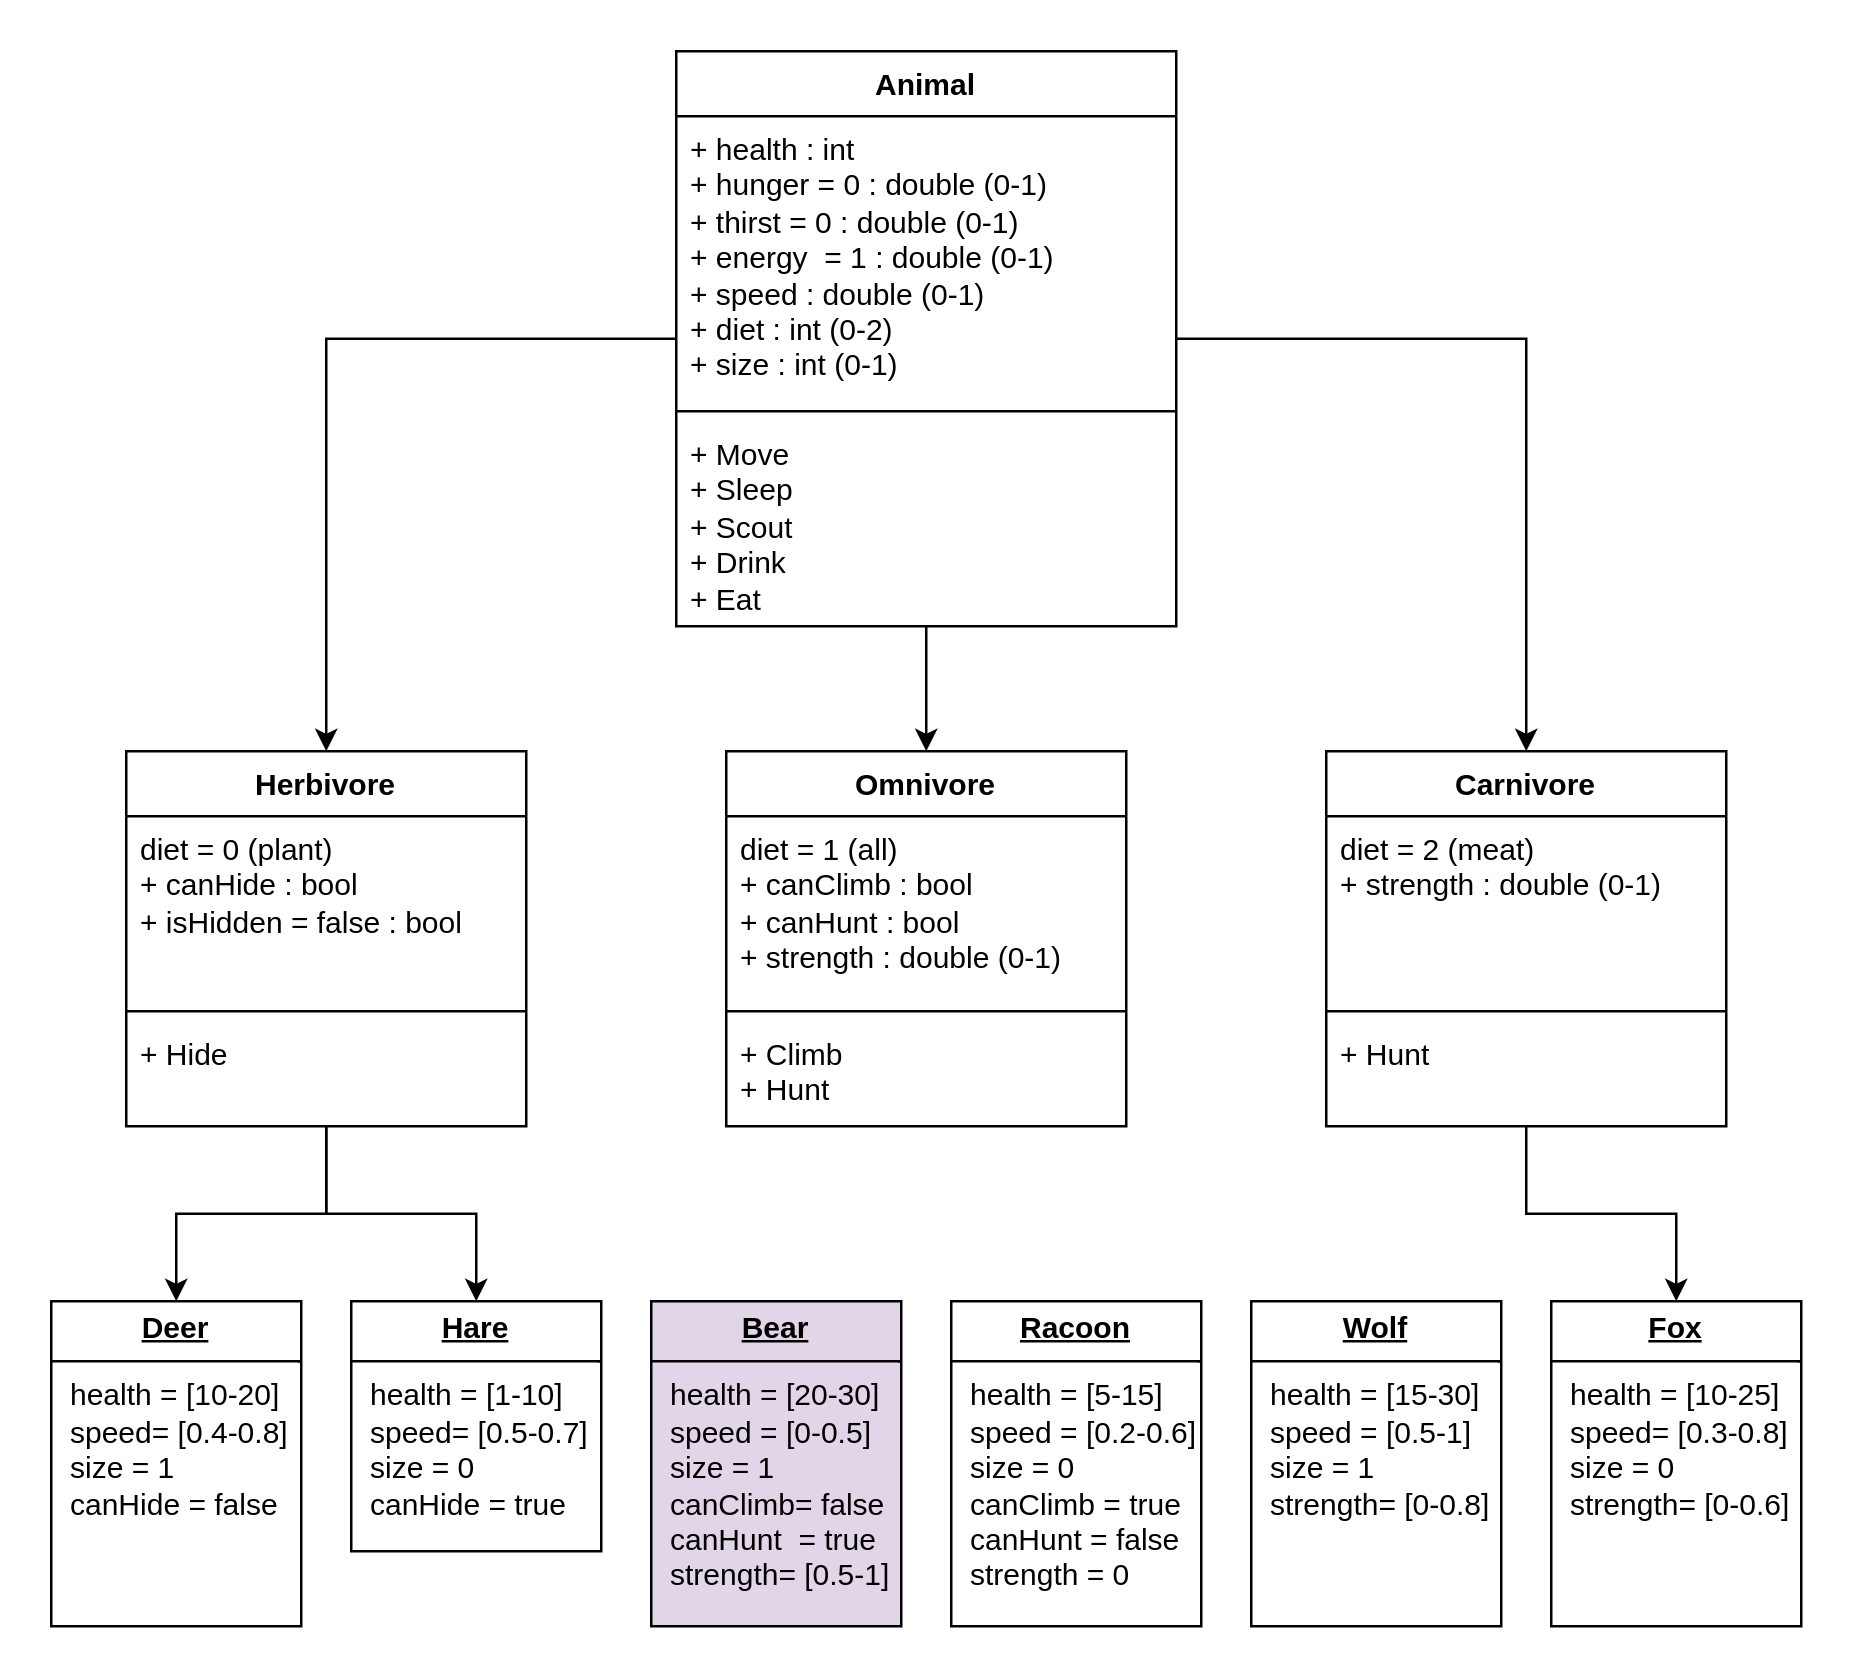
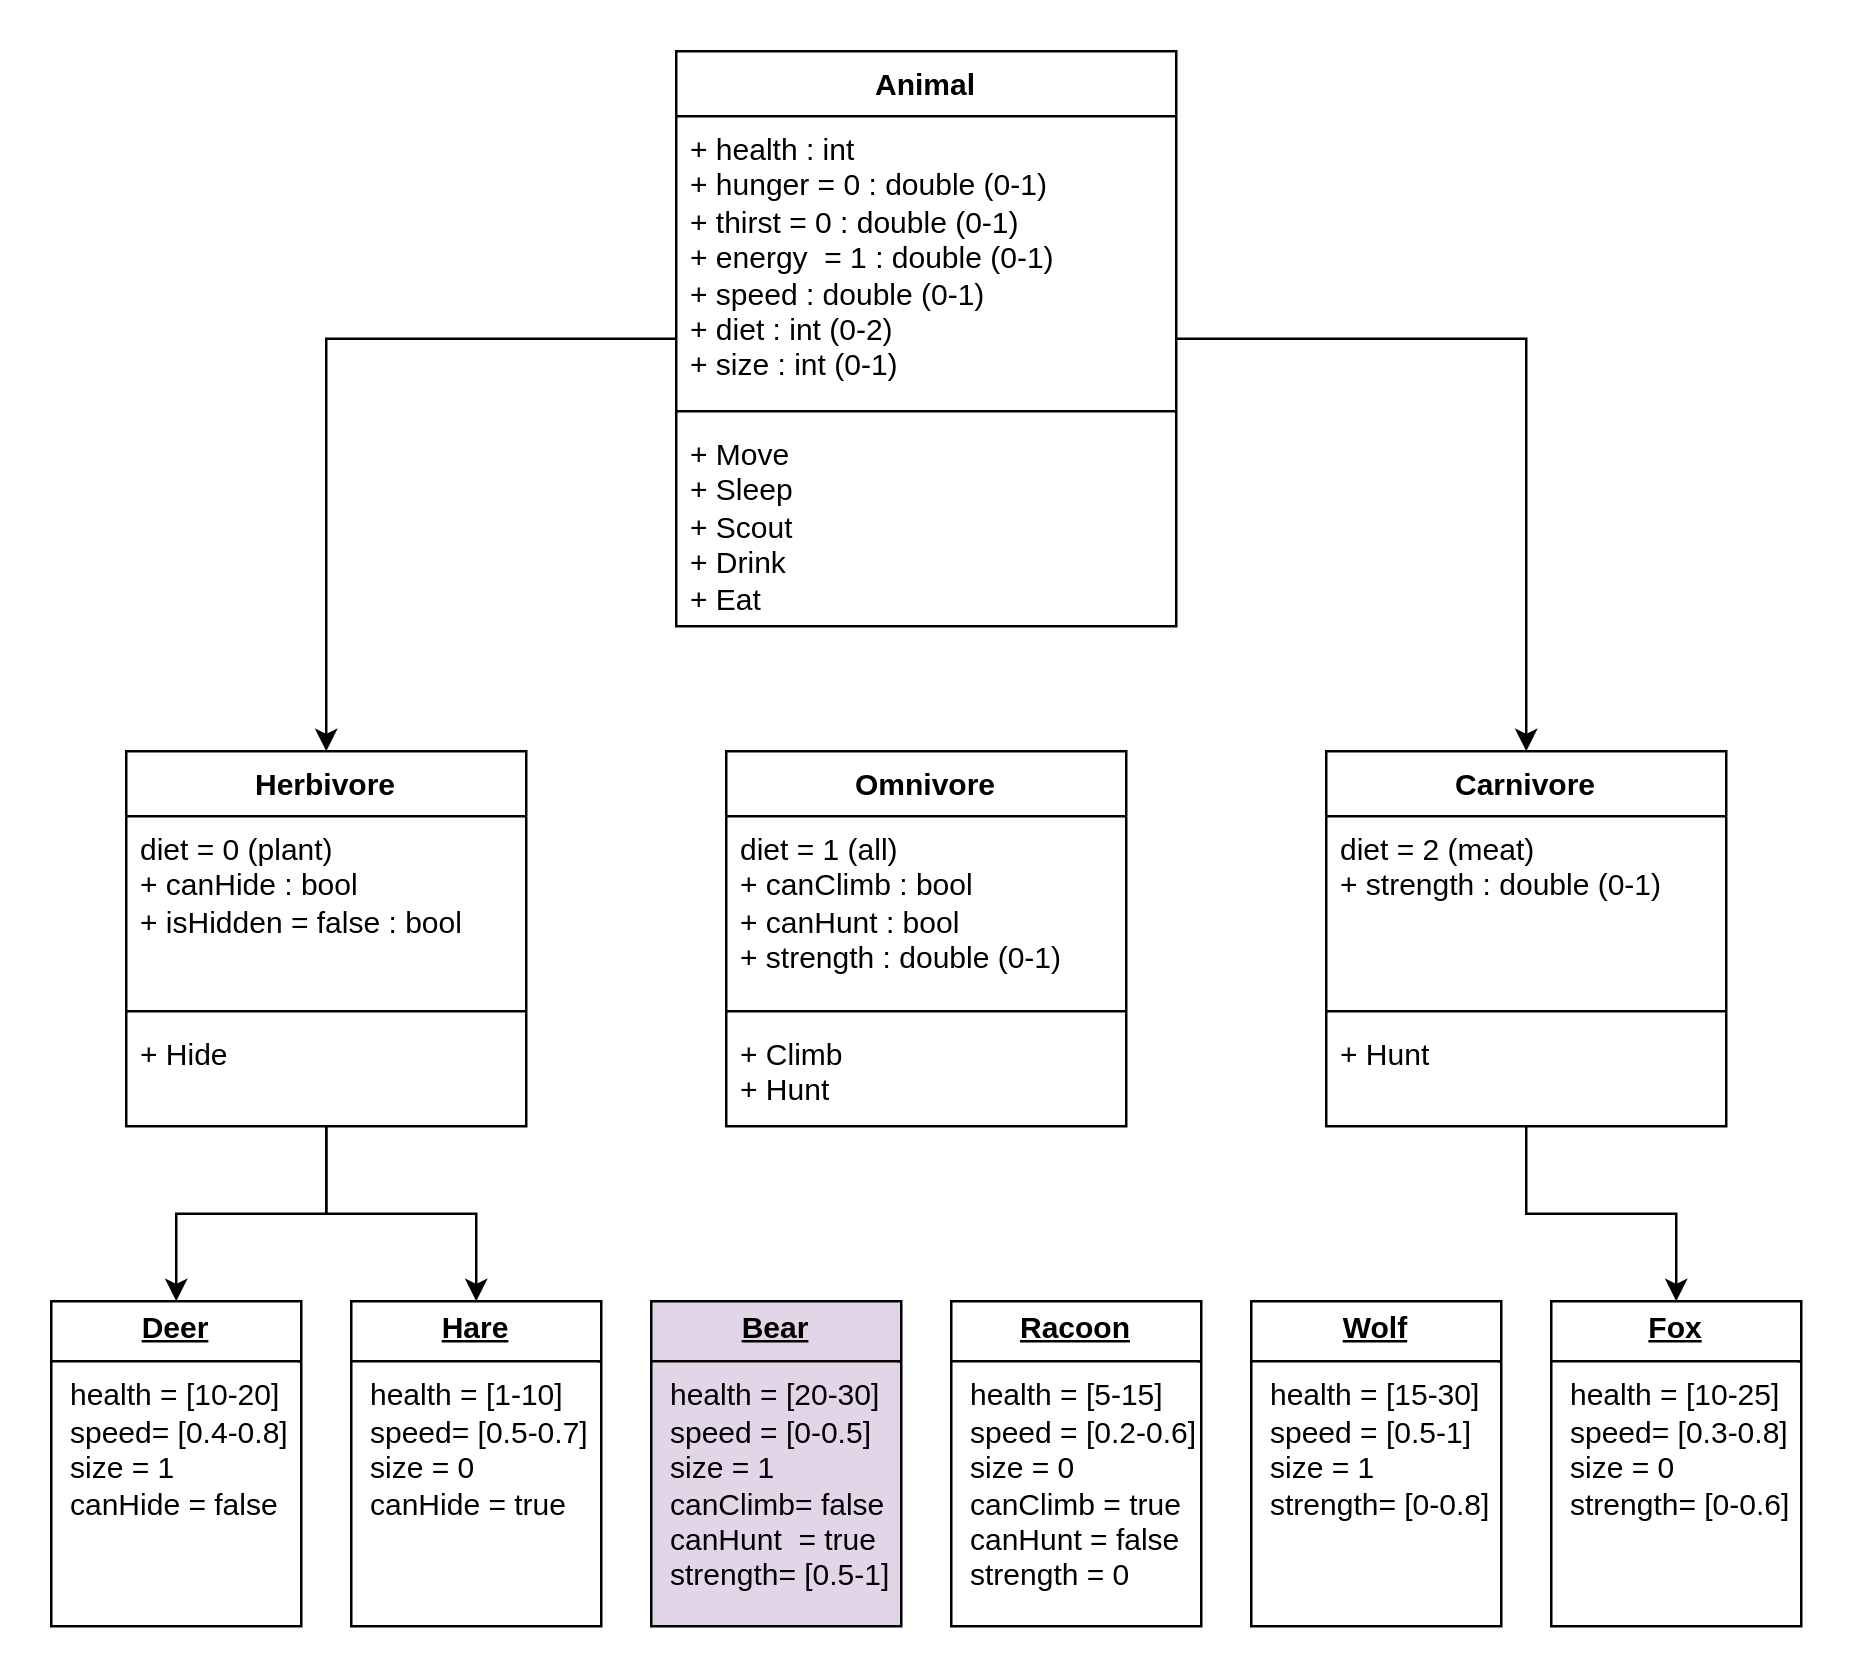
- <mxCell id="2" style="edgeStyle=orthogonalEdgeStyle;rounded=0;orthogonalLoop=1;jettySize=auto;html=1;" parent="1" source="5" target="15" edge="1"><mxGeometry relative="1" as="geometry" /></mxCell>
- <mxCell id="24" value="&lt;p style=&quot;margin:0px;margin-top:4px;text-align:center;text-decoration:underline;&quot;&gt;&lt;b&gt;Hare&lt;/b&gt;&lt;/p&gt;&lt;hr size=&quot;1&quot; style=&quot;border-style:solid;&quot;&gt;&lt;p style=&quot;margin:0px;margin-left:8px;&quot;&gt;health = [1-10]&lt;br&gt;&lt;/p&gt;&lt;p style=&quot;margin:0px;margin-left:8px;&quot;&gt;speed= [0.5-0.7]&lt;br&gt;&lt;/p&gt;&lt;p style=&quot;margin:0px;margin-left:8px;&quot;&gt;size = 0&lt;/p&gt;&lt;p style=&quot;margin:0px;margin-left:8px;&quot;&gt;canHide = true&lt;br&gt;&lt;/p&gt;" style="verticalAlign=top;align=left;overflow=fill;html=1;whiteSpace=wrap;" parent="1" vertex="1"><mxGeometry x="140" y="520" width="100" height="100" as="geometry" /></mxCell>
+ <mxCell id="24" value="&lt;p style=&quot;margin:0px;margin-top:4px;text-align:center;text-decoration:underline;&quot;&gt;&lt;b&gt;Hare&lt;/b&gt;&lt;/p&gt;&lt;hr size=&quot;1&quot; style=&quot;border-style:solid;&quot;&gt;&lt;p style=&quot;margin:0px;margin-left:8px;&quot;&gt;health = [1-10]&lt;br&gt;&lt;/p&gt;&lt;p style=&quot;margin:0px;margin-left:8px;&quot;&gt;speed= [0.5-0.7]&lt;br&gt;&lt;/p&gt;&lt;p style=&quot;margin:0px;margin-left:8px;&quot;&gt;size = 0&lt;/p&gt;&lt;p style=&quot;margin:0px;margin-left:8px;&quot;&gt;canHide = true&lt;br&gt;&lt;/p&gt;" style="verticalAlign=top;align=left;overflow=fill;html=1;whiteSpace=wrap;" parent="1" vertex="1"><mxGeometry x="140" y="520" width="100" height="130" as="geometry" /></mxCell>
